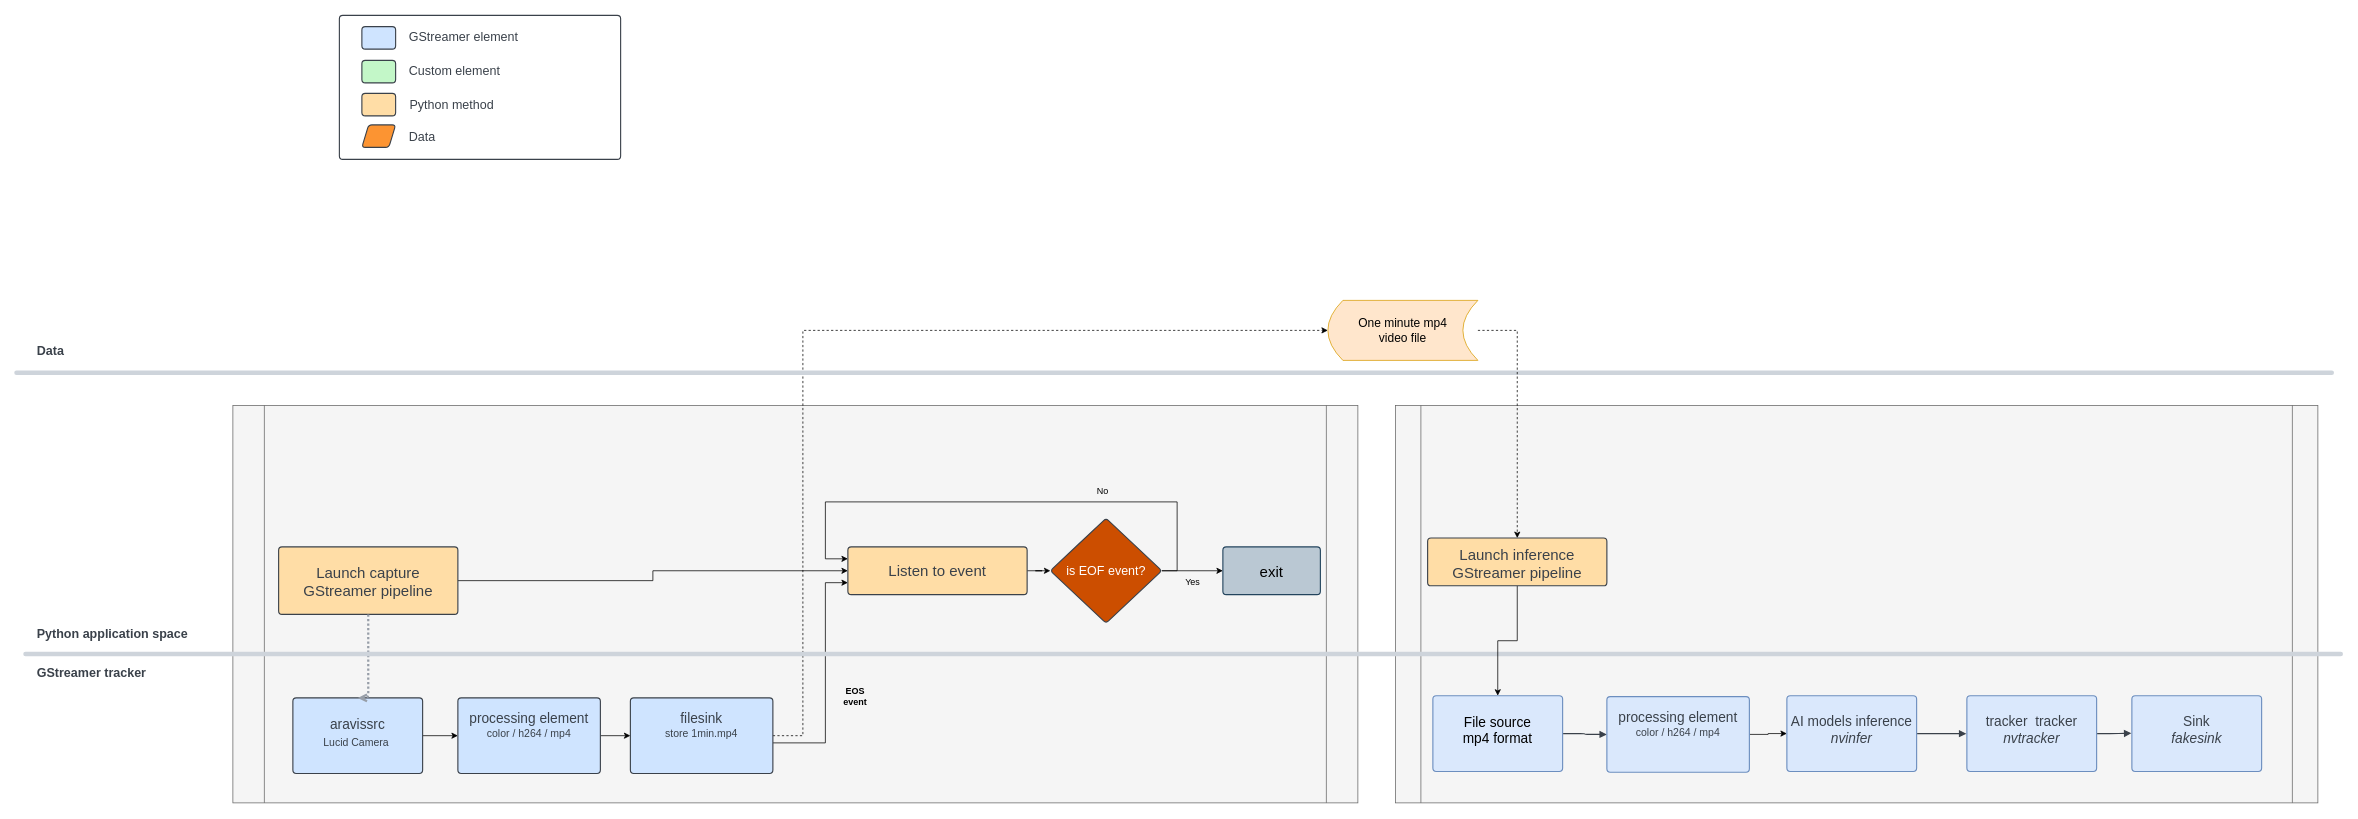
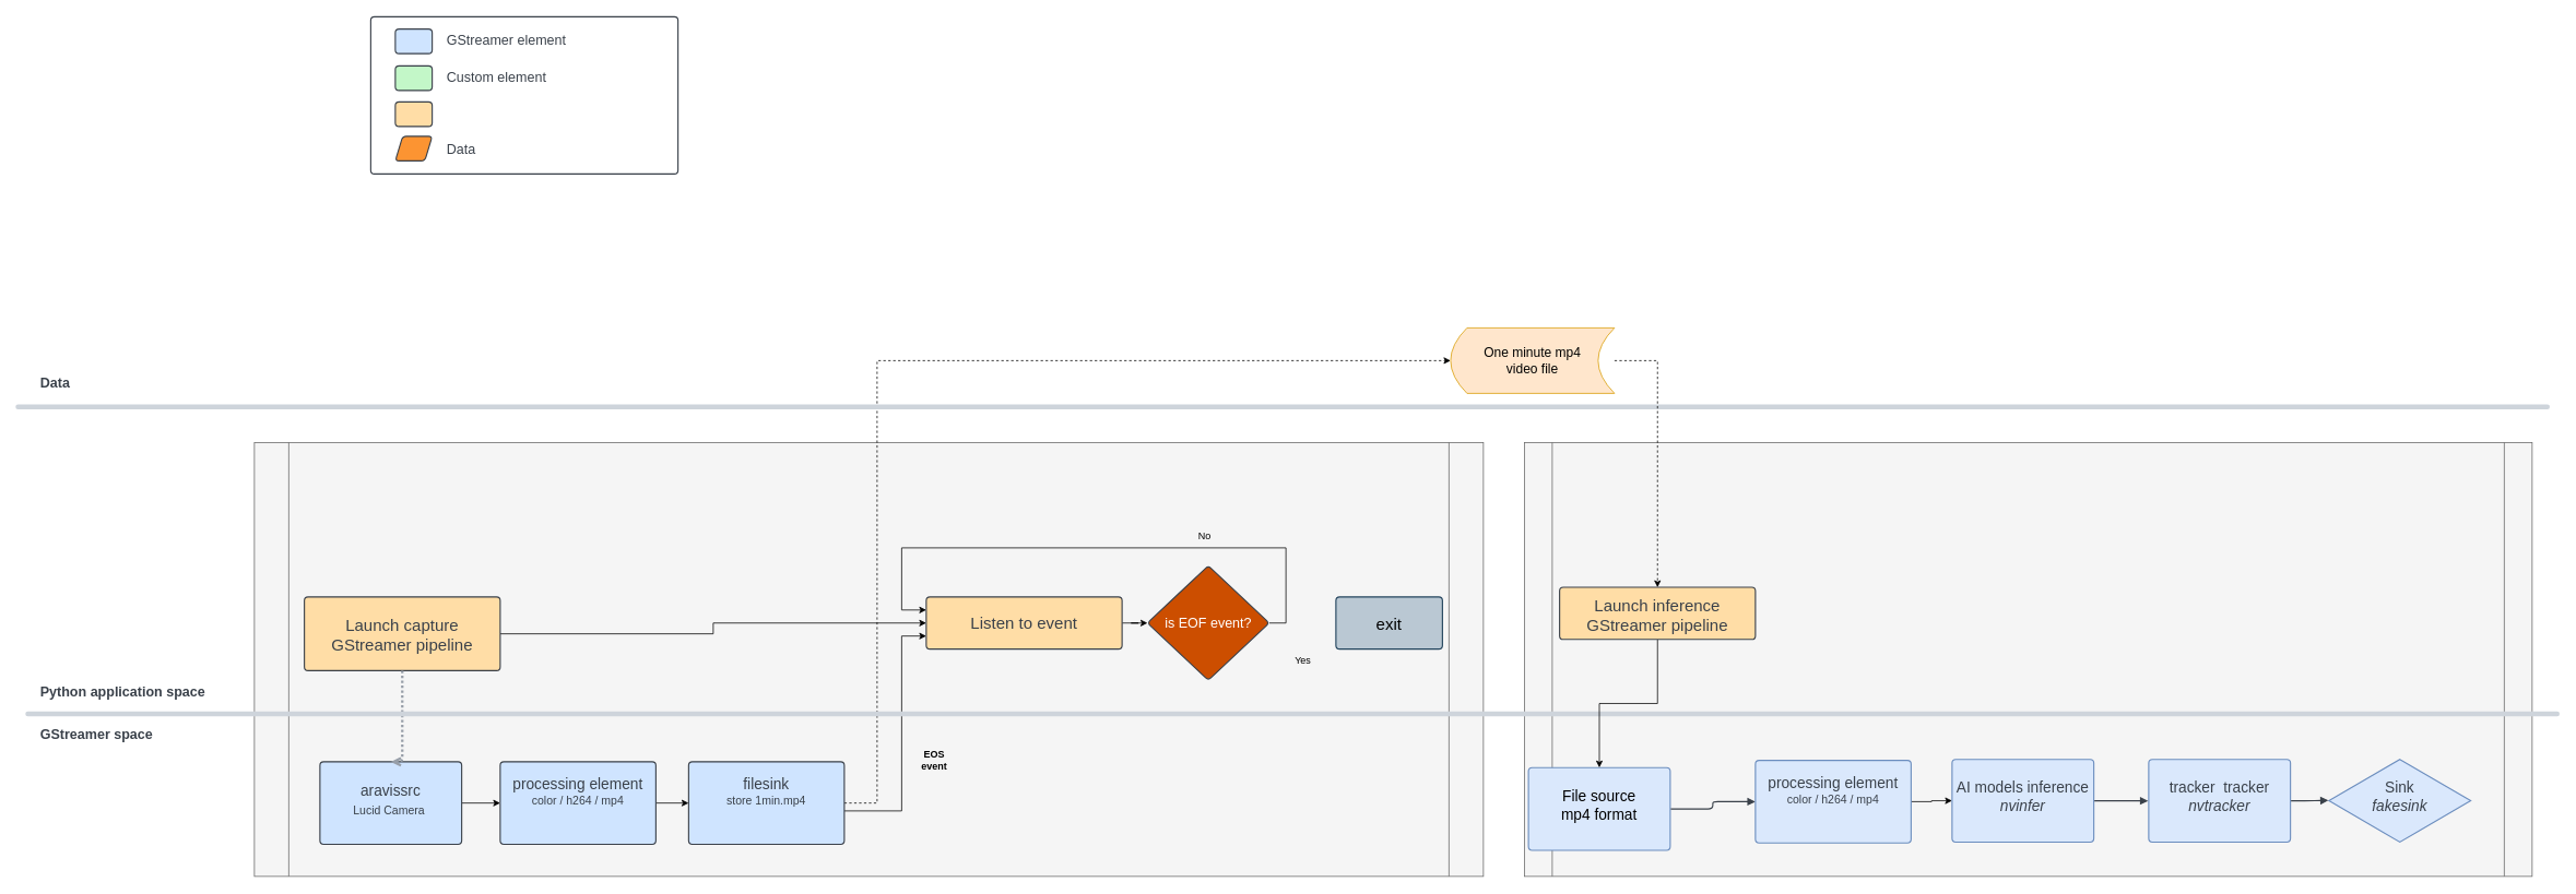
- <mxCell id="11" value="Python method" style="html=1;overflow=block;blockSpacing=1;whiteSpace=wrap;fontSize=16.7;fontColor=#3a414a;align=left;spacing=3.8;strokeOpacity=0;fillOpacity=0;rounded=1;absoluteArcSize=1;arcSize=9;fillColor=#ffffff;strokeWidth=1.5;lucidId=BF9ofrqlkVuf;" parent="3" vertex="1"><mxGeometry x="91" y="97" width="180" height="45" as="geometry" /></mxCell>
- <mxCell id="48" style="edgeStyle=orthogonalEdgeStyle;rounded=0;orthogonalLoop=1;jettySize=auto;html=1;entryX=0;entryY=0.5;entryDx=0;entryDy=0;exitX=1;exitY=0.5;exitDx=0;exitDy=0;" edge="1" parent="1" source="42" target="41"><mxGeometry relative="1" as="geometry" /></mxCell>
- <mxCell id="49" value="Yes" style="text;html=1;align=center;verticalAlign=middle;whiteSpace=wrap;rounded=0;" vertex="1" parent="1"><mxGeometry x="1560" y="760.69" width="60" height="30" as="geometry" /></mxCell>
+ <mxCell id="49" value="Yes" style="text;html=1;align=center;verticalAlign=middle;whiteSpace=wrap;rounded=0;" vertex="1" parent="1"><mxGeometry x="1560" y="790.69" width="60" height="30" as="geometry" /></mxCell>
- <mxCell id="13" value="GStreamer tracker" style="html=1;overflow=block;blockSpacing=1;whiteSpace=wrap;fontSize=16.7;fontColor=#3a414a;fontStyle=1;align=left;spacing=9;verticalAlign=middle;strokeOpacity=0;fillOpacity=0;rounded=1;absoluteArcSize=1;arcSize=9;fillColor=#000000;strokeWidth=1.5;lucidId=13mkEYLY9BoW;" parent="1" vertex="1"><mxGeometry x="40" y="853" width="239" height="90" as="geometry" /></mxCell>
+ <mxCell id="13" value="GStreamer space" style="html=1;overflow=block;blockSpacing=1;whiteSpace=wrap;fontSize=16.7;fontColor=#3a414a;fontStyle=1;align=left;spacing=9;verticalAlign=middle;strokeOpacity=0;fillOpacity=0;rounded=1;absoluteArcSize=1;arcSize=9;fillColor=#000000;strokeWidth=1.5;lucidId=13mkEYLY9BoW;" parent="1" vertex="1"><mxGeometry x="40" y="853" width="239" height="90" as="geometry" /></mxCell>
- <mxCell id="28" value="&#10;File source&#10;mp4 format" style="html=1;overflow=block;blockSpacing=1;whiteSpace=wrap;fontSize=18.3;align=center;spacing=3.8;verticalAlign=top;strokeColor=#6c8ebf;strokeOpacity=100;fillOpacity=100;rounded=1;absoluteArcSize=1;arcSize=9;fillColor=#dae8fc;strokeWidth=1.5;lucidId=LZbpnwMI7NBR;" vertex="1" parent="1"><mxGeometry x="1910" y="927.1" width="173" height="101" as="geometry" /></mxCell>
+ <mxCell id="28" value="&#10;File source&#10;mp4 format" style="html=1;overflow=block;blockSpacing=1;whiteSpace=wrap;fontSize=18.3;align=center;spacing=3.8;verticalAlign=top;strokeColor=#6c8ebf;strokeOpacity=100;fillOpacity=100;rounded=1;absoluteArcSize=1;arcSize=9;fillColor=#dae8fc;strokeWidth=1.5;lucidId=LZbpnwMI7NBR;" vertex="1" parent="1"><mxGeometry x="1865" y="937.1" width="173" height="101" as="geometry" /></mxCell>
- <mxCell id="27" value="&lt;div style=&quot;display: flex; justify-content: center; text-align: center; align-items: baseline; font-size: 0; line-height: 1.25;margin-top: -2px;&quot;&gt;&lt;span&gt;&lt;span style=&quot;font-size:18.3px;color:#3a414a;&quot;&gt;&lt;br&gt;Sink&lt;br&gt;&lt;/span&gt;&lt;span style=&quot;font-size:18.3px;color:#3a414a;font-style: italic;&quot;&gt;fakesink&lt;/span&gt;&lt;/span&gt;&lt;/div&gt;" style="html=1;overflow=block;blockSpacing=1;whiteSpace=wrap;fontSize=13;spacing=3.8;verticalAlign=top;strokeColor=#6c8ebf;strokeOpacity=100;fillOpacity=100;rounded=1;absoluteArcSize=1;arcSize=9;fillColor=#dae8fc;strokeWidth=1.5;lucidId=LZbpuTU28Y_f;" vertex="1" parent="1"><mxGeometry x="2842" y="927.1" width="173" height="101" as="geometry" /></mxCell>
+ <mxCell id="27" value="&lt;div style=&quot;display: flex; justify-content: center; text-align: center; align-items: baseline; font-size: 0; line-height: 1.25;margin-top: -2px;&quot;&gt;&lt;span&gt;&lt;span style=&quot;font-size:18.3px;color:#3a414a;&quot;&gt;&lt;br&gt;Sink&lt;br&gt;&lt;/span&gt;&lt;span style=&quot;font-size:18.3px;color:#3a414a;font-style: italic;&quot;&gt;fakesink&lt;/span&gt;&lt;/span&gt;&lt;/div&gt;" style="rhombus;html=1;overflow=block;blockSpacing=1;whiteSpace=wrap;fontSize=13;spacing=3.8;verticalAlign=top;strokeColor=#6c8ebf;strokeOpacity=100;fillOpacity=100;absoluteArcSize=1;arcSize=9;fillColor=#dae8fc;strokeWidth=1.5;lucidId=LZbpuTU28Y_f;" vertex="1" parent="1"><mxGeometry x="2842" y="927.1" width="173" height="101" as="geometry" /></mxCell>
